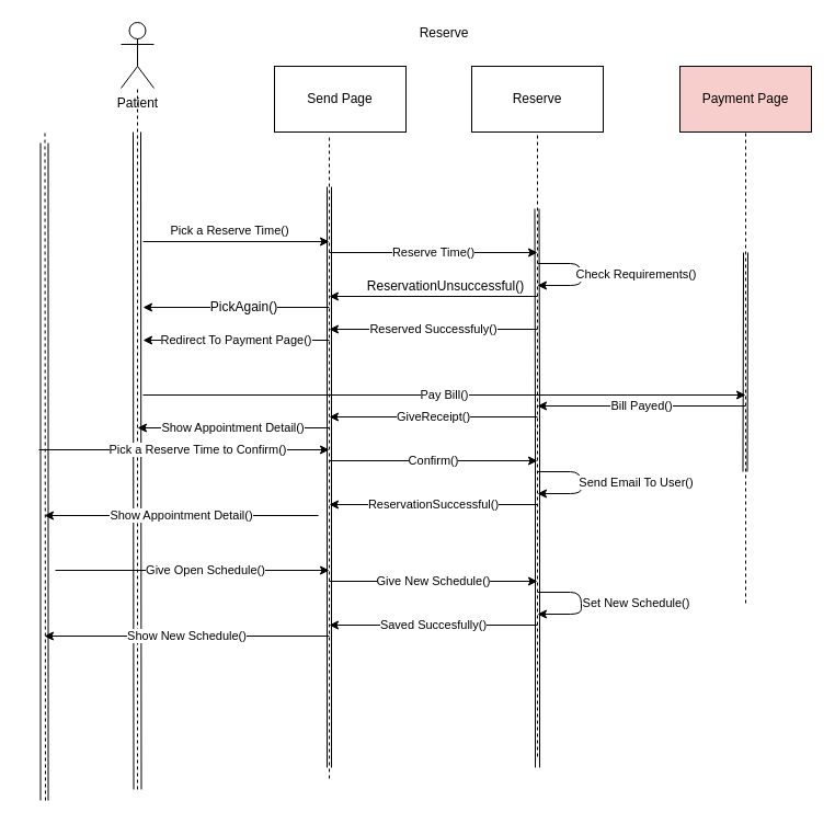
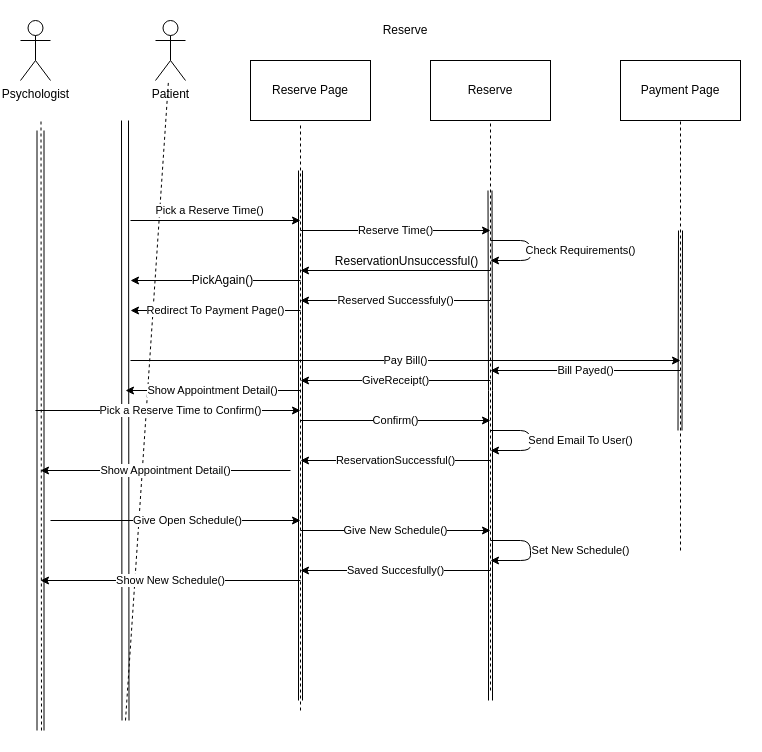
+ <mxCell id="33" value="Psychologist" style="shape=umlActor;verticalLabelPosition=bottom;labelBackgroundColor=#ffffff;verticalAlign=top;html=1;outlineConnect=0;" parent="1" vertex="1"><mxGeometry x="20" y="20" width="30" height="60" as="geometry" /></mxCell>
- <mxCell id="2" value="Patient" style="shape=umlActor;verticalLabelPosition=bottom;labelBackgroundColor=#ffffff;verticalAlign=top;html=1;outlineConnect=0;" parent="1" vertex="1"><mxGeometry x="110" y="20" width="30" height="60" as="geometry" /></mxCell>
+ <mxCell id="2" value="Patient" style="shape=umlActor;verticalLabelPosition=bottom;labelBackgroundColor=#ffffff;verticalAlign=top;html=1;outlineConnect=0;" parent="1" vertex="1"><mxGeometry x="155" y="20" width="30" height="60" as="geometry" /></mxCell>
- <mxCell id="4" value="Send Page" style="rounded=0;whiteSpace=wrap;html=1;" parent="1" vertex="1"><mxGeometry x="250" y="60" width="120" height="60" as="geometry" /></mxCell>
+ <mxCell id="4" value="Reserve Page" style="rounded=0;whiteSpace=wrap;html=1;" parent="1" vertex="1"><mxGeometry x="250" y="60" width="120" height="60" as="geometry" /></mxCell>
- <mxCell id="15" value="Payment Page" style="rounded=0;whiteSpace=wrap;html=1;fillColor=#f8cecc;" parent="1" vertex="1"><mxGeometry x="620" y="60" width="120" height="60" as="geometry" /></mxCell>
+ <mxCell id="15" value="Payment Page" style="rounded=0;whiteSpace=wrap;html=1;" parent="1" vertex="1"><mxGeometry x="620" y="60" width="120" height="60" as="geometry" /></mxCell>
